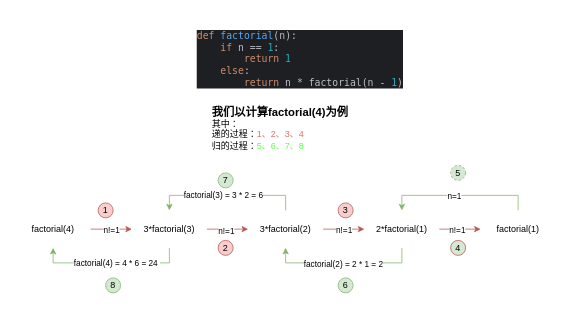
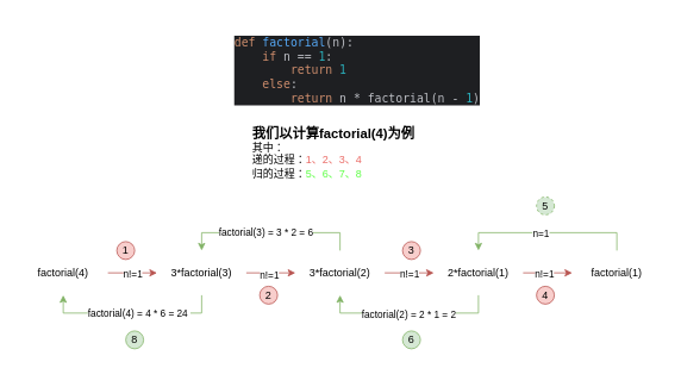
- <mxCell id="30" value="7" style="ellipse;whiteSpace=wrap;html=1;fillColor=#d5e8d4;strokeColor=#82b366;" vertex="1" parent="1"><mxGeometry x="290" y="230" width="20" height="20" as="geometry" /></mxCell>
- <mxCell id="27" value="4" style="ellipse;whiteSpace=wrap;html=1;fillColor=#d5e8d4;strokeColor=#b85450;" vertex="1" parent="1"><mxGeometry x="600" y="320" width="20" height="20" as="geometry" /></mxCell>
+ <mxCell id="27" value="4" style="ellipse;whiteSpace=wrap;html=1;fillColor=#f8cecc;strokeColor=#b85450;" vertex="1" parent="1"><mxGeometry x="600" y="320" width="20" height="20" as="geometry" /></mxCell>
